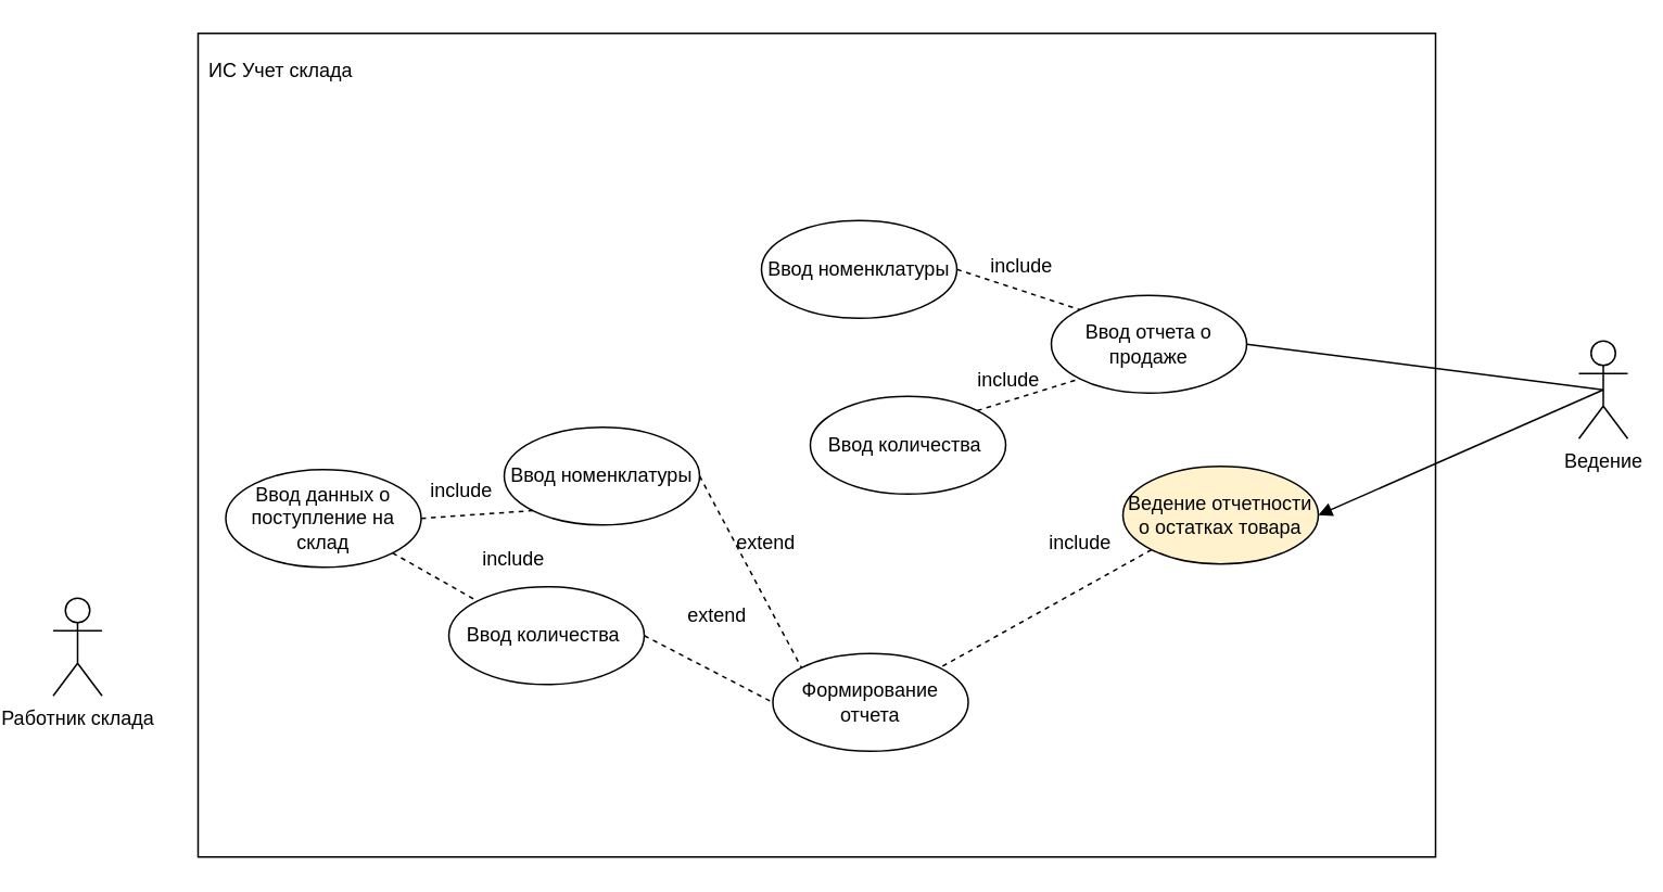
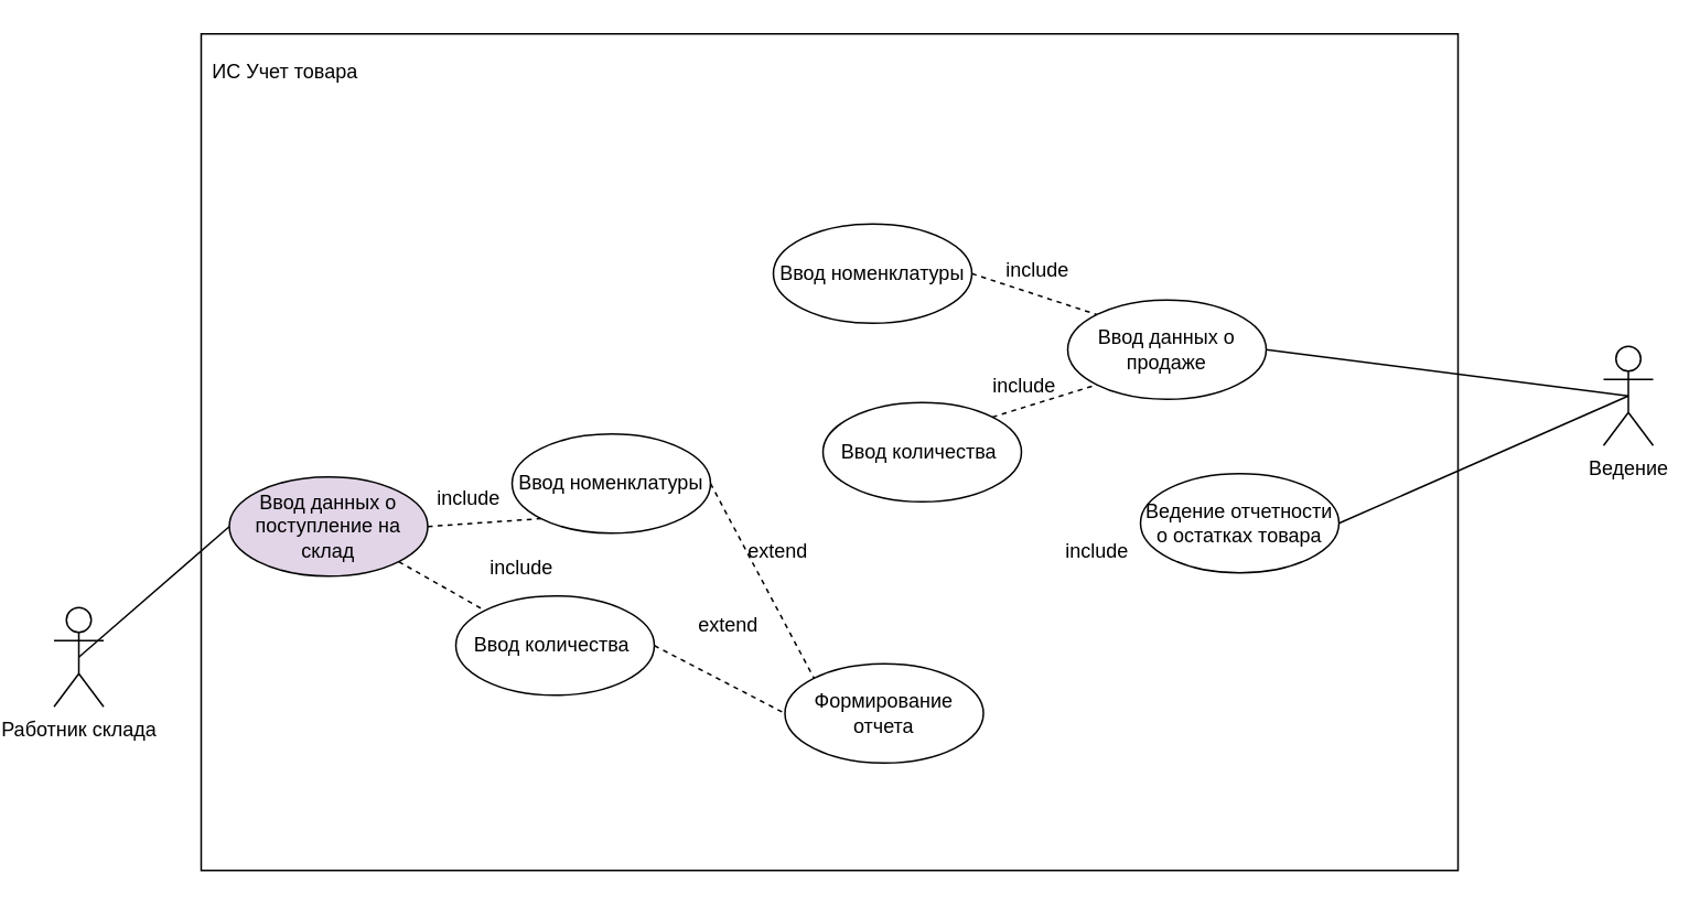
- <mxCell id="5" value="ИС Учет склада" style="text;html=1;align=center;verticalAlign=middle;whiteSpace=wrap;rounded=0;" parent="1" vertex="1"><mxGeometry x="105" y="28" width="110" height="30" as="geometry" /></mxCell>
+ <mxCell id="5" value="ИС Учет товара" style="text;html=1;align=center;verticalAlign=middle;whiteSpace=wrap;rounded=0;" parent="1" vertex="1"><mxGeometry x="105" y="28" width="110" height="30" as="geometry" /></mxCell>
- <mxCell id="8" value="Ввод отчета о продаже" style="ellipse;whiteSpace=wrap;html=1;" parent="1" vertex="1"><mxGeometry x="633" y="181" width="120" height="60" as="geometry" /></mxCell>
+ <mxCell id="8" value="Ввод данных о продаже" style="ellipse;whiteSpace=wrap;html=1;" parent="1" vertex="1"><mxGeometry x="633" y="181" width="120" height="60" as="geometry" /></mxCell>
- <mxCell id="11" value="" style="endArrow=block;html=1;rounded=0;entryX=1;entryY=0.5;entryDx=0;entryDy=0;exitX=0.5;exitY=0.5;exitDx=0;exitDy=0;exitPerimeter=0;" parent="1" source="4" target="10" edge="1"><mxGeometry width="50" height="50" relative="1" as="geometry"><mxPoint x="744" y="261" as="sourcePoint" /><mxPoint x="659" y="221" as="targetPoint" /></mxGeometry></mxCell>
+ <mxCell id="11" value="" style="endArrow=none;html=1;rounded=0;entryX=1;entryY=0.5;entryDx=0;entryDy=0;exitX=0.5;exitY=0.5;exitDx=0;exitDy=0;exitPerimeter=0;" parent="1" source="4" target="10" edge="1"><mxGeometry width="50" height="50" relative="1" as="geometry"><mxPoint x="744" y="261" as="sourcePoint" /><mxPoint x="659" y="221" as="targetPoint" /></mxGeometry></mxCell>
- <mxCell id="10" value="Ведение отчетности о остатках товара" style="ellipse;whiteSpace=wrap;html=1;fillColor=#fff2cc;" parent="1" vertex="1"><mxGeometry x="677" y="286" width="120" height="60" as="geometry" /></mxCell>
+ <mxCell id="10" value="Ведение отчетности о остатках товара" style="ellipse;whiteSpace=wrap;html=1;" parent="1" vertex="1"><mxGeometry x="677" y="286" width="120" height="60" as="geometry" /></mxCell>
- <mxCell id="6" value="Ввод данных о поступление на склад" style="ellipse;whiteSpace=wrap;html=1;" parent="1" vertex="1"><mxGeometry x="126" y="288" width="120" height="60" as="geometry" /></mxCell>
+ <mxCell id="6" value="Ввод данных о поступление на склад" style="ellipse;whiteSpace=wrap;html=1;fillColor=#e1d5e7;" parent="1" vertex="1"><mxGeometry x="126" y="288" width="120" height="60" as="geometry" /></mxCell>
+ <mxCell id="7" value="" style="endArrow=none;html=1;rounded=0;entryX=0;entryY=0.5;entryDx=0;entryDy=0;exitX=0.5;exitY=0.5;exitDx=0;exitDy=0;exitPerimeter=0;" parent="1" source="3" target="6" edge="1"><mxGeometry width="50" height="50" relative="1" as="geometry"><mxPoint x="234" y="261" as="sourcePoint" /><mxPoint x="472" y="47" as="targetPoint" /></mxGeometry></mxCell>
- <mxCell id="25" value="" style="endArrow=none;dashed=1;html=1;rounded=0;entryX=1;entryY=0;entryDx=0;entryDy=0;exitX=0;exitY=1;exitDx=0;exitDy=0;" parent="1" source="10" target="24" edge="1"><mxGeometry width="50" height="50" relative="1" as="geometry"><mxPoint x="295" y="376" as="sourcePoint" /><mxPoint x="353" y="421" as="targetPoint" /></mxGeometry></mxCell>
